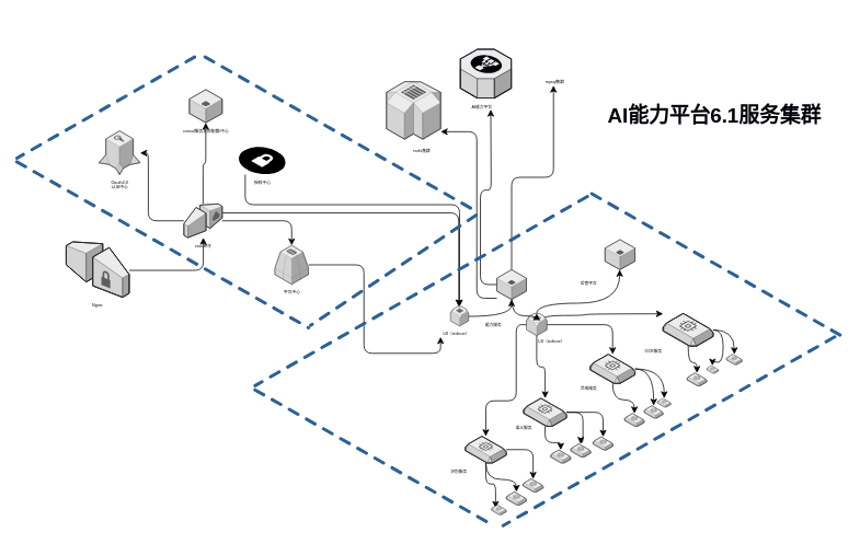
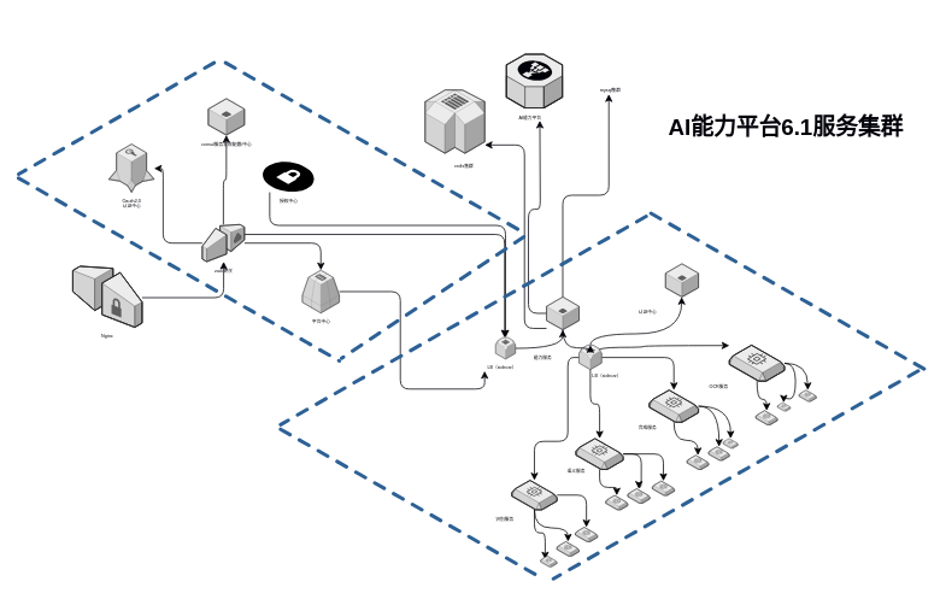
- <mxCell id="43" value="后管平台" style="text;html=1;align=center;verticalAlign=middle;resizable=0;points=[];autosize=1;fontSize=5;fontColor=#02020A;" vertex="1" parent="1"><mxGeometry x="686" y="339" width="60" height="10" as="geometry" /></mxCell>
+ <mxCell id="43" value="认证中心" style="text;html=1;align=center;verticalAlign=middle;resizable=0;points=[];autosize=1;fontSize=5;fontColor=#02020A;" vertex="1" parent="1"><mxGeometry x="686" y="339" width="60" height="10" as="geometry" /></mxCell>
